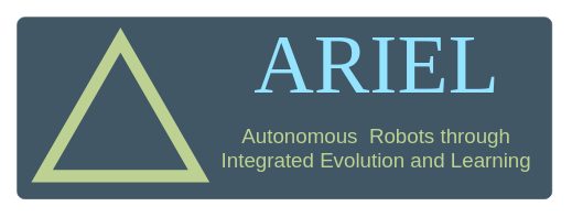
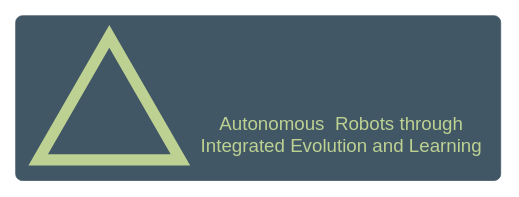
- <mxCell id="7" value="&lt;font&gt;ARIEL&lt;/font&gt;" style="text;html=1;align=center;verticalAlign=middle;whiteSpace=wrap;rounded=0;fontColor=light-dark(#94e4ff, #ededed);fontFamily=Tahoma;fontSize=101;" vertex="1" parent="6"><mxGeometry x="42.5" width="295" height="60" as="geometry" /></mxCell>
